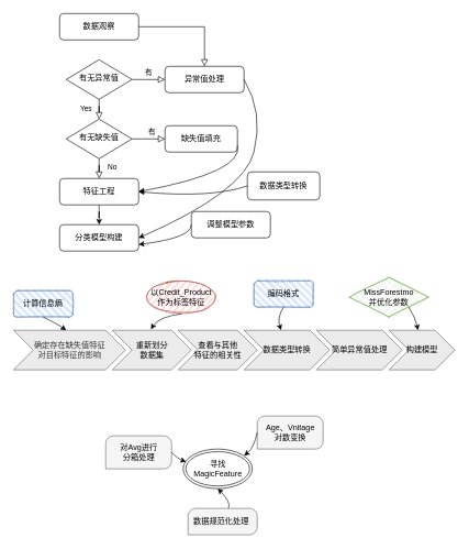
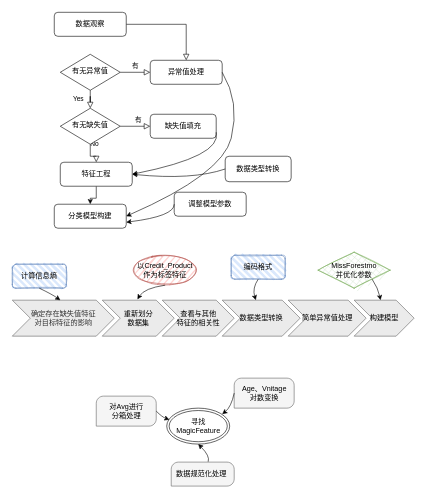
- <mxCell id="19" value="特征工程" style="whiteSpace=wrap;html=1;rounded=1;shadow=0;strokeWidth=1;glass=0;" vertex="1" parent="1"><mxGeometry x="90" y="270" width="120" height="40" as="geometry" /></mxCell>
+ <mxCell id="19" value="特征工程" style="whiteSpace=wrap;html=1;rounded=1;shadow=0;strokeWidth=1;glass=0;" vertex="1" parent="1"><mxGeometry x="100" y="270" width="120" height="40" as="geometry" /></mxCell>
